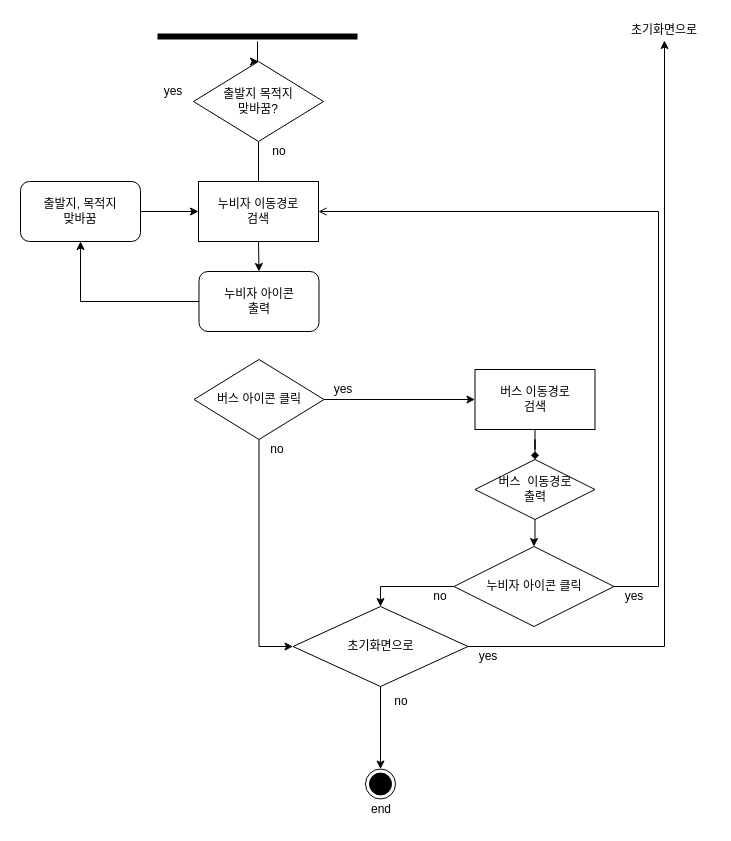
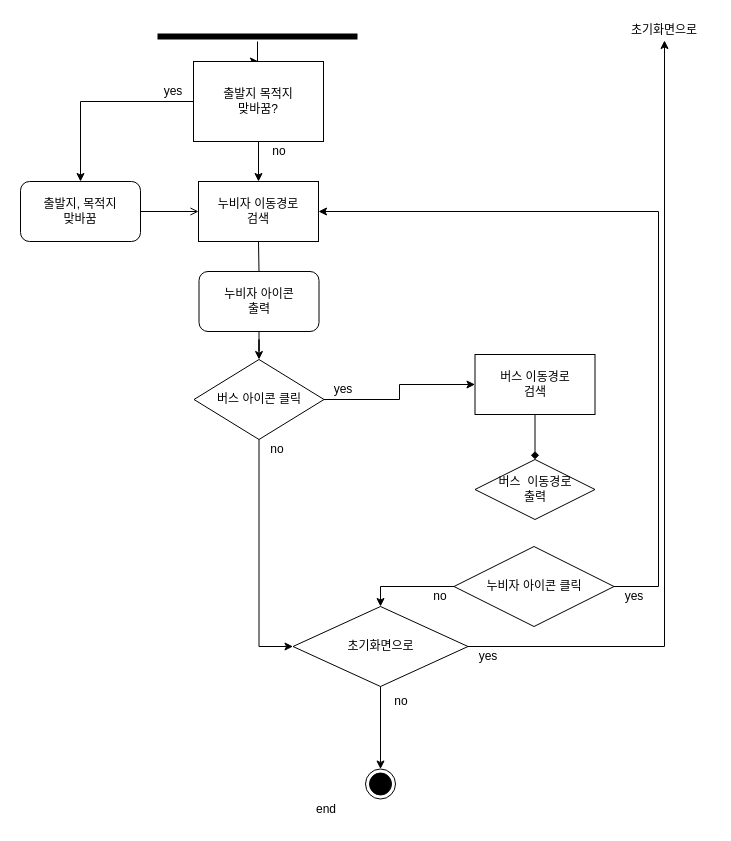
+ <mxCell id="28" style="edgeStyle=orthogonalEdgeStyle;rounded=0;orthogonalLoop=1;jettySize=auto;html=1;entryX=0.5;entryY=0;entryDx=0;entryDy=0;strokeColor=#000000;" edge="1" parent="1" source="29" target="31"><mxGeometry relative="1" as="geometry" /></mxCell>
- <mxCell id="29" value="출발지 목적지&lt;br&gt;맞바꿈?" style="rhombus;whiteSpace=wrap;html=1;strokeColor=#000000;" vertex="1" parent="1"><mxGeometry x="193" y="61" width="130" height="80" as="geometry" /></mxCell>
+ <mxCell id="29" value="출발지 목적지&lt;br&gt;맞바꿈?" style="whiteSpace=wrap;html=1;strokeColor=#000000;rounded=0;" vertex="1" parent="1"><mxGeometry x="193" y="61" width="130" height="80" as="geometry" /></mxCell>
- <mxCell id="27" style="edgeStyle=orthogonalEdgeStyle;rounded=0;orthogonalLoop=1;jettySize=auto;html=1;entryX=0.5;entryY=0;entryDx=0;entryDy=0;strokeColor=#000000;endArrow=none;" edge="1" parent="1" source="29" target="15"><mxGeometry relative="1" as="geometry" /></mxCell>
+ <mxCell id="27" style="edgeStyle=orthogonalEdgeStyle;rounded=0;orthogonalLoop=1;jettySize=auto;html=1;entryX=0.5;entryY=0;entryDx=0;entryDy=0;strokeColor=#000000;" edge="1" parent="1" source="29" target="15"><mxGeometry relative="1" as="geometry" /></mxCell>
- <mxCell id="30" style="edgeStyle=orthogonalEdgeStyle;rounded=0;orthogonalLoop=1;jettySize=auto;html=1;entryX=0;entryY=0.5;entryDx=0;entryDy=0;strokeColor=#000000;" edge="1" parent="1" source="31" target="15"><mxGeometry relative="1" as="geometry" /></mxCell>
+ <mxCell id="30" style="edgeStyle=orthogonalEdgeStyle;rounded=0;orthogonalLoop=1;jettySize=auto;html=1;entryX=0;entryY=0.5;entryDx=0;entryDy=0;strokeColor=#000000;endArrow=open;" edge="1" parent="1" source="31" target="15"><mxGeometry relative="1" as="geometry" /></mxCell>
- <mxCell id="12" value="" style="edgeStyle=orthogonalEdgeStyle;rounded=0;orthogonalLoop=1;jettySize=auto;html=1;strokeColor=#000000;entryX=1;entryY=0.5;entryDx=0;entryDy=0;endArrow=open;" edge="1" parent="1" source="14" target="15"><mxGeometry relative="1" as="geometry"><mxPoint x="318" y="231" as="targetPoint" /><Array as="points"><mxPoint x="658" y="586" /><mxPoint x="658" y="211" /></Array></mxGeometry></mxCell>
+ <mxCell id="12" value="" style="edgeStyle=orthogonalEdgeStyle;rounded=0;orthogonalLoop=1;jettySize=auto;html=1;strokeColor=#000000;entryX=1;entryY=0.5;entryDx=0;entryDy=0;" edge="1" parent="1" source="14" target="15"><mxGeometry relative="1" as="geometry"><mxPoint x="318" y="231" as="targetPoint" /><Array as="points"><mxPoint x="658" y="586" /><mxPoint x="658" y="211" /></Array></mxGeometry></mxCell>
- <mxCell id="2" style="edgeStyle=orthogonalEdgeStyle;rounded=0;orthogonalLoop=1;jettySize=auto;html=1;entryX=0.5;entryY=0;entryDx=0;entryDy=0;strokeColor=#000000;exitX=0.5;exitY=1;exitDx=0;exitDy=0;" edge="1" parent="1" source="15" target="6"><mxGeometry relative="1" as="geometry"><mxPoint x="258.5" y="71" as="sourcePoint" /><mxPoint x="258.333" y="108.667" as="targetPoint" /></mxGeometry></mxCell>
+ <mxCell id="2" style="edgeStyle=orthogonalEdgeStyle;rounded=0;orthogonalLoop=1;jettySize=auto;html=1;entryX=0.5;entryY=0;entryDx=0;entryDy=0;strokeColor=#000000;exitX=0.5;exitY=1;exitDx=0;exitDy=0;endArrow=none;" edge="1" parent="1" source="15" target="6"><mxGeometry relative="1" as="geometry"><mxPoint x="258.5" y="71" as="sourcePoint" /><mxPoint x="258.333" y="108.667" as="targetPoint" /></mxGeometry></mxCell>
- <mxCell id="5" style="edgeStyle=orthogonalEdgeStyle;rounded=0;orthogonalLoop=1;jettySize=auto;html=1;strokeColor=#000000;" edge="1" parent="1" source="6" target="31"><mxGeometry relative="1" as="geometry" /></mxCell>
+ <mxCell id="5" style="edgeStyle=orthogonalEdgeStyle;rounded=0;orthogonalLoop=1;jettySize=auto;html=1;entryX=0.5;entryY=0;entryDx=0;entryDy=0;strokeColor=#000000;" edge="1" parent="1" source="6" target="11"><mxGeometry relative="1" as="geometry" /></mxCell>
- <mxCell id="17" value="버스 이동경로&lt;br&gt;검색" style="rounded=0;whiteSpace=wrap;html=1;strokeColor=#000000;" vertex="1" parent="1"><mxGeometry x="474.5" y="369" width="120" height="60" as="geometry" /></mxCell>
+ <mxCell id="17" value="버스 이동경로&lt;br&gt;검색" style="rounded=0;whiteSpace=wrap;html=1;strokeColor=#000000;" vertex="1" parent="1"><mxGeometry x="474.5" y="354" width="120" height="60" as="geometry" /></mxCell>
- <mxCell id="7" style="edgeStyle=orthogonalEdgeStyle;rounded=0;orthogonalLoop=1;jettySize=auto;html=1;entryX=0.5;entryY=0;entryDx=0;entryDy=0;strokeColor=#000000;" edge="1" parent="1" source="8" target="14"><mxGeometry relative="1" as="geometry" /></mxCell>
- <mxCell id="32" value="end" style="text;html=1;strokeColor=none;fillColor=none;align=center;verticalAlign=middle;whiteSpace=wrap;rounded=0;" vertex="1" parent="1"><mxGeometry x="361" y="798.5" width="40" height="20" as="geometry" /></mxCell>
+ <mxCell id="32" value="end" style="text;html=1;strokeColor=none;fillColor=none;align=center;verticalAlign=middle;whiteSpace=wrap;rounded=0;" vertex="1" parent="1"><mxGeometry x="306" y="798.5" width="40" height="20" as="geometry" /></mxCell>
